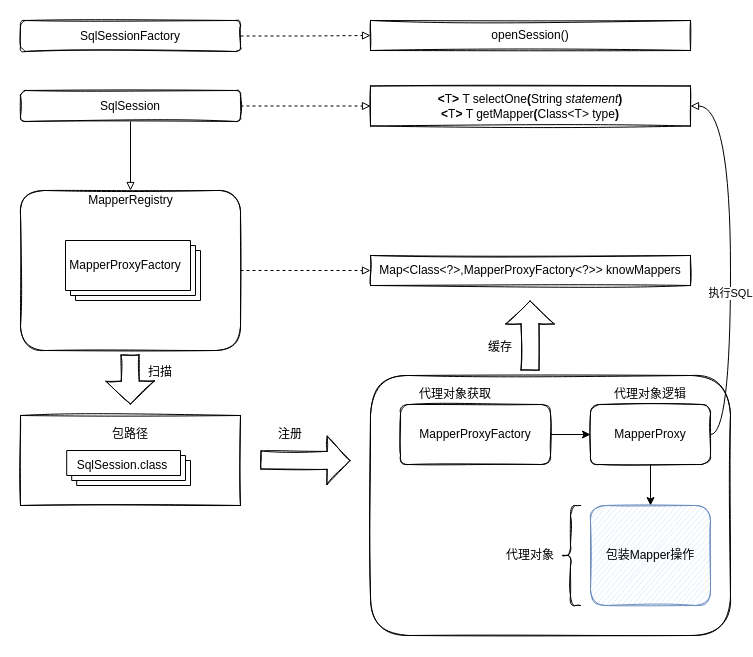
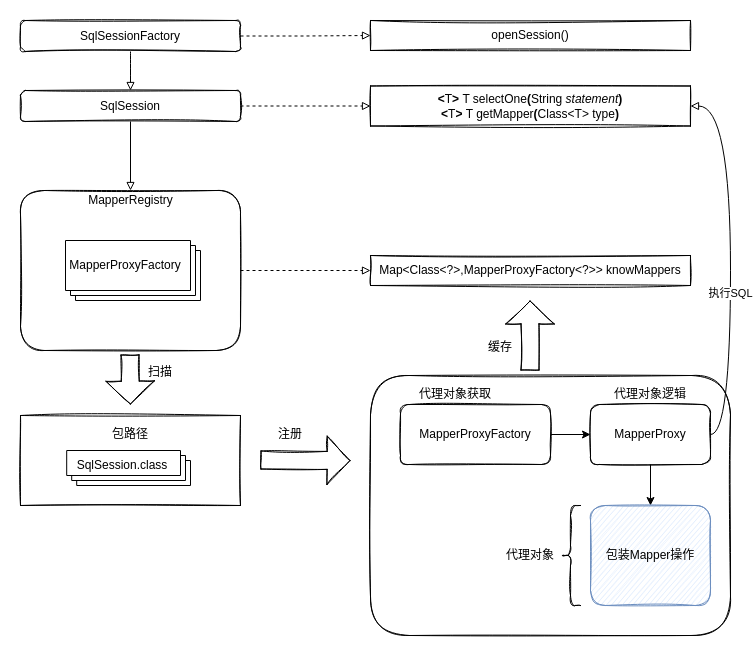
+ <mxCell id="28" style="edgeStyle=orthogonalEdgeStyle;curved=1;rounded=0;orthogonalLoop=1;jettySize=auto;html=1;exitX=0.5;exitY=1;exitDx=0;exitDy=0;entryX=0.5;entryY=0;entryDx=0;entryDy=0;endArrow=block;endFill=0;" edge="1" parent="1" source="30" target="27"><mxGeometry relative="1" as="geometry" /></mxCell>
